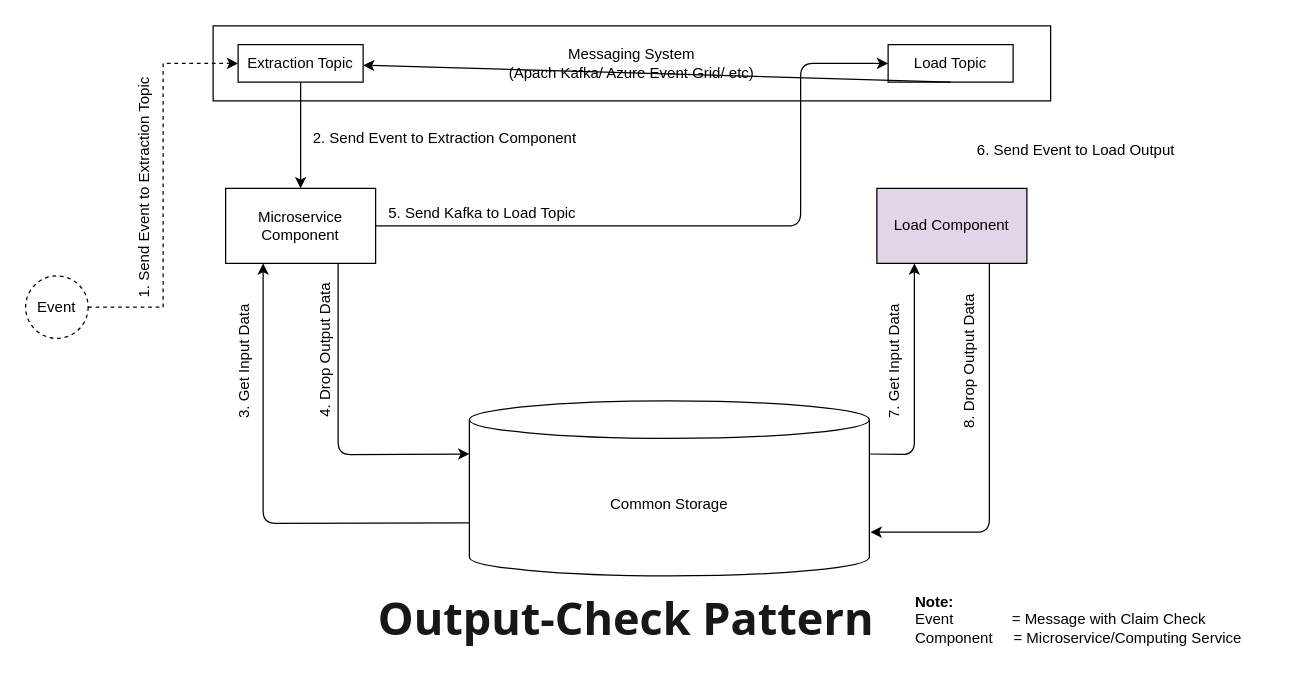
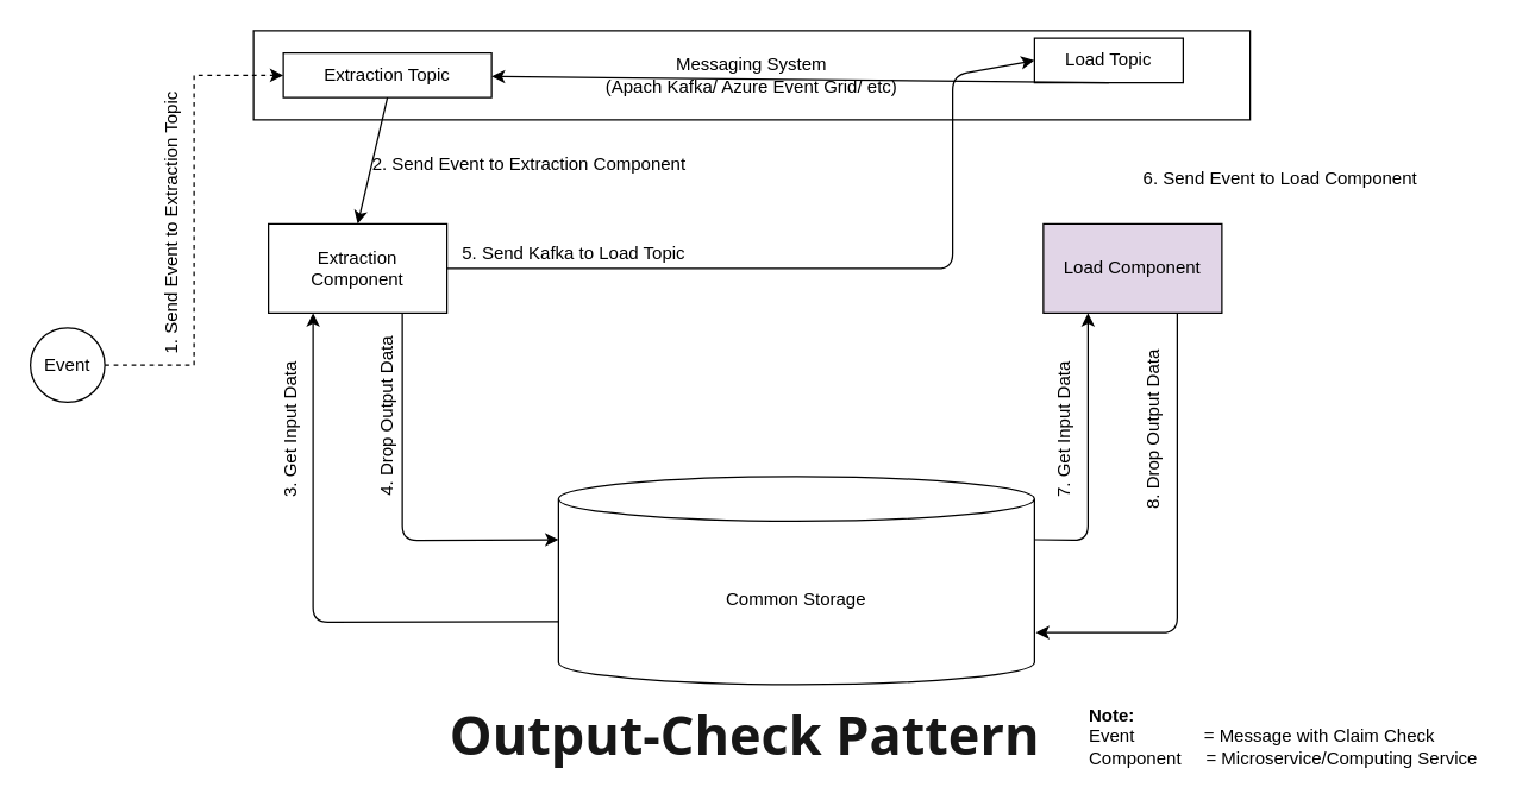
- <mxCell id="14" value="Extraction Topic" style="rounded=0;whiteSpace=wrap;html=1;" vertex="1" parent="1"><mxGeometry x="190" y="35" width="100" height="30" as="geometry" /></mxCell>
+ <mxCell id="14" value="Extraction Topic" style="rounded=0;whiteSpace=wrap;html=1;" vertex="1" parent="1"><mxGeometry x="190" y="35" width="140" height="30" as="geometry" /></mxCell>
- <mxCell id="15" value="Load Topic" style="rounded=0;whiteSpace=wrap;html=1;" vertex="1" parent="1"><mxGeometry x="710" y="35" width="100" height="30" as="geometry" /></mxCell>
+ <mxCell id="15" value="Load Topic" style="rounded=0;whiteSpace=wrap;html=1;" vertex="1" parent="1"><mxGeometry x="695" y="25" width="100" height="30" as="geometry" /></mxCell>
- <mxCell id="23" value="6. Send Event to Load Output" style="text;html=1;align=center;verticalAlign=middle;resizable=0;points=[];autosize=1;" vertex="1" parent="1"><mxGeometry x="760" y="110" width="200" height="20" as="geometry" /></mxCell>
+ <mxCell id="23" value="6. Send Event to Load Component" style="text;html=1;align=center;verticalAlign=middle;resizable=0;points=[];autosize=1;" vertex="1" parent="1"><mxGeometry x="760" y="110" width="200" height="20" as="geometry" /></mxCell>
- <mxCell id="2" value="Microservice Component" style="rounded=0;whiteSpace=wrap;html=1;" vertex="1" parent="1"><mxGeometry x="180" y="150" width="120" height="60" as="geometry" /></mxCell>
+ <mxCell id="2" value="Extraction Component" style="rounded=0;whiteSpace=wrap;html=1;" vertex="1" parent="1"><mxGeometry x="180" y="150" width="120" height="60" as="geometry" /></mxCell>
- <mxCell id="8" value="Event" style="ellipse;whiteSpace=wrap;html=1;aspect=fixed;dashed=1;" vertex="1" parent="1"><mxGeometry x="20" y="220" width="50" height="50" as="geometry" /></mxCell>
+ <mxCell id="8" value="Event" style="ellipse;whiteSpace=wrap;html=1;aspect=fixed;" vertex="1" parent="1"><mxGeometry x="20" y="220" width="50" height="50" as="geometry" /></mxCell>
